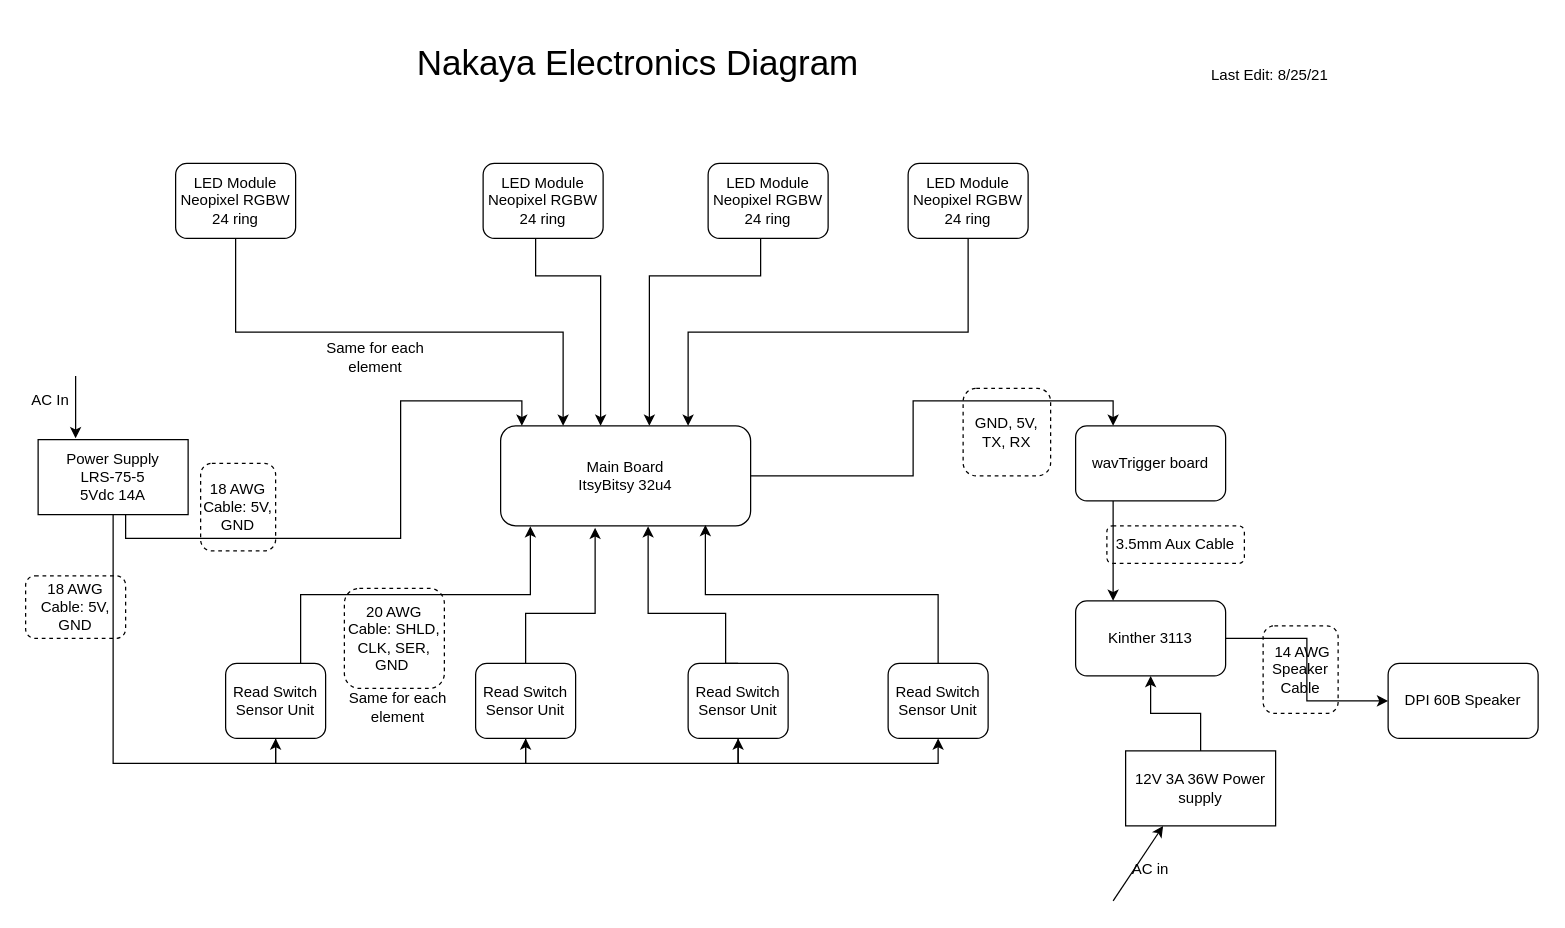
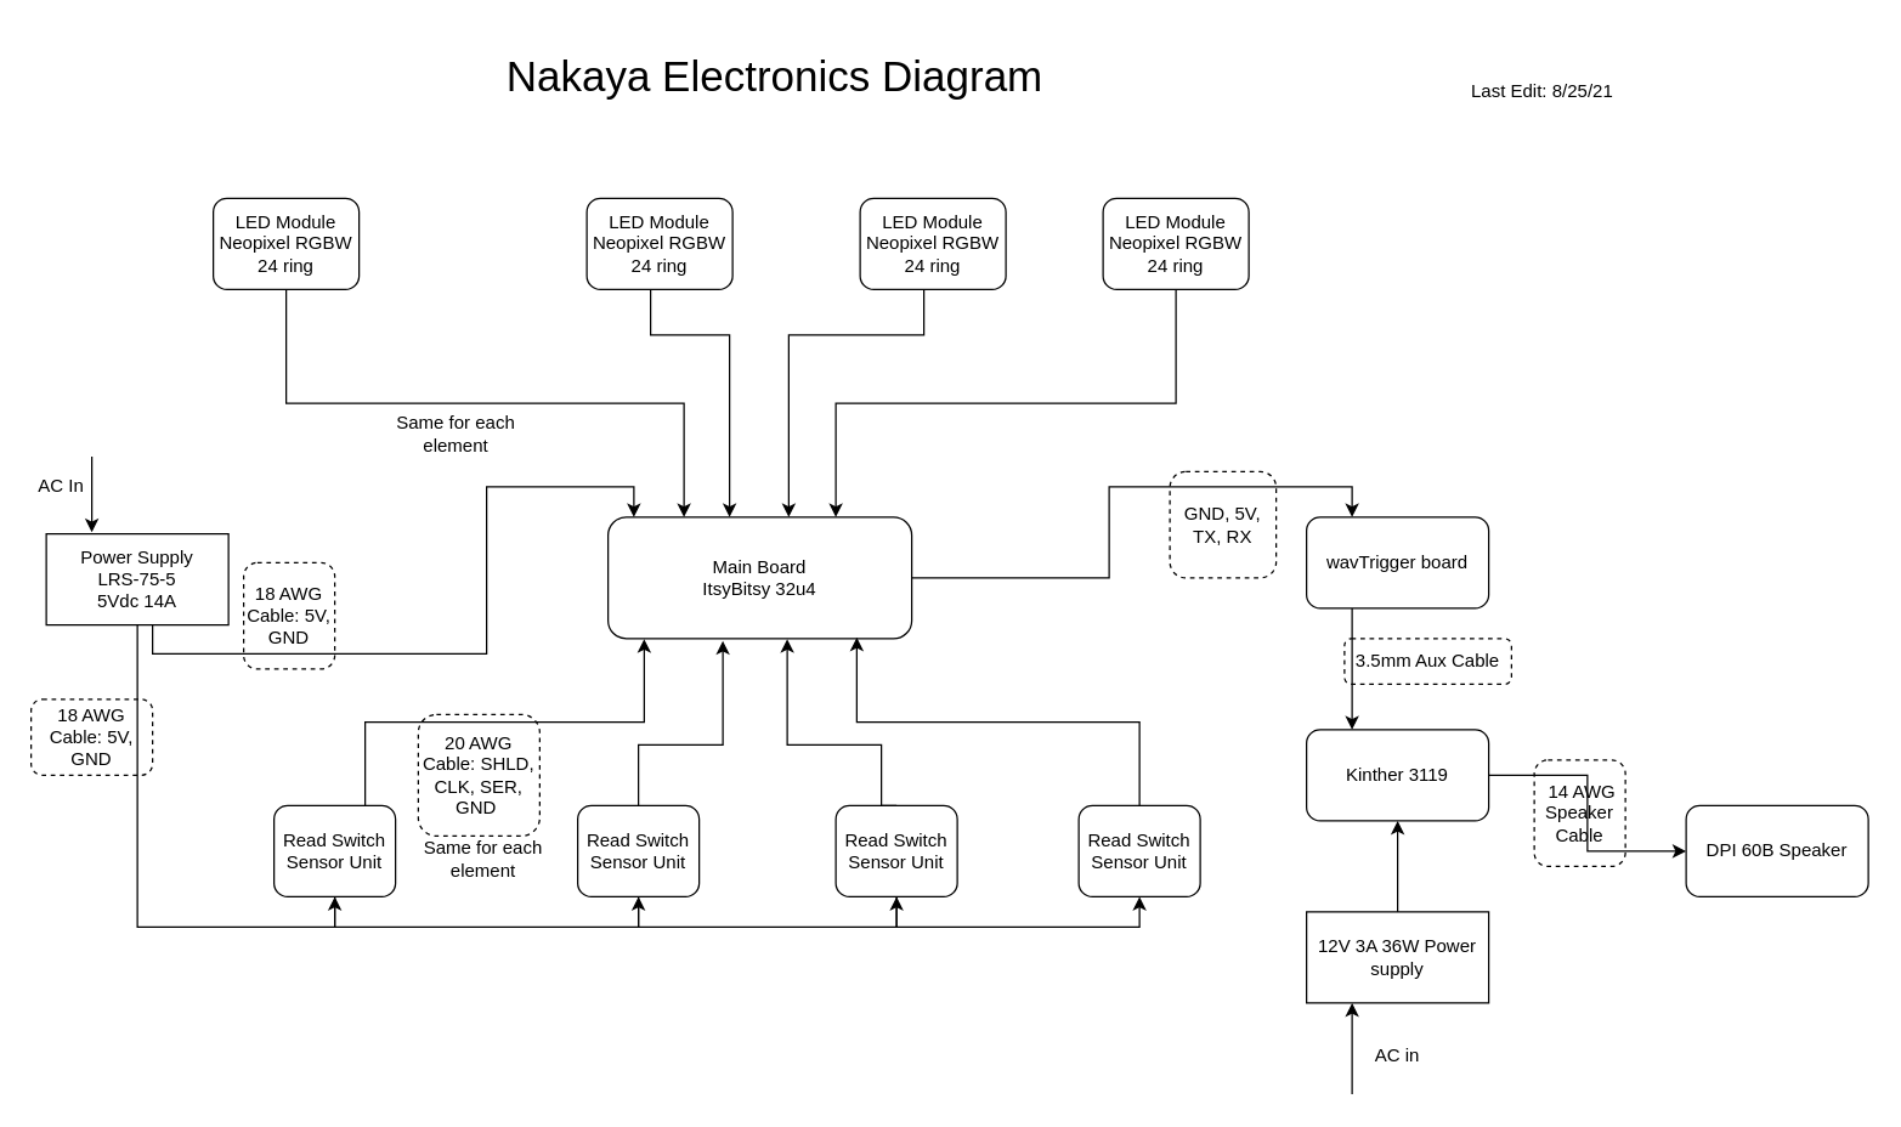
- <mxCell id="32" value="Kinther 3113" style="rounded=1;whiteSpace=wrap;html=1;" parent="1" vertex="1"><mxGeometry x="860" y="480" width="120" height="60" as="geometry" /></mxCell>
+ <mxCell id="32" value="Kinther 3119" style="rounded=1;whiteSpace=wrap;html=1;" parent="1" vertex="1"><mxGeometry x="860" y="480" width="120" height="60" as="geometry" /></mxCell>
- <mxCell id="39" value="12V 3A 36W Power supply" style="rounded=0;whiteSpace=wrap;html=1;strokeColor=#000000;" parent="1" vertex="1"><mxGeometry x="900" y="600" width="120" height="60" as="geometry" /></mxCell>
+ <mxCell id="39" value="12V 3A 36W Power supply" style="rounded=0;whiteSpace=wrap;html=1;strokeColor=#000000;" parent="1" vertex="1"><mxGeometry x="860" y="600" width="120" height="60" as="geometry" /></mxCell>
